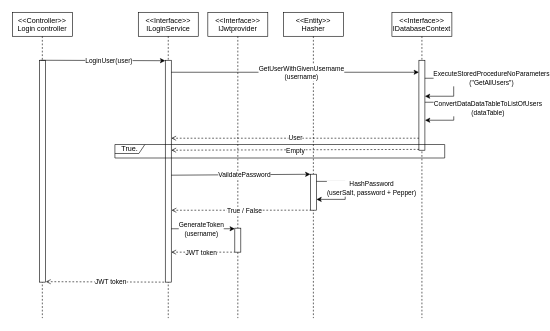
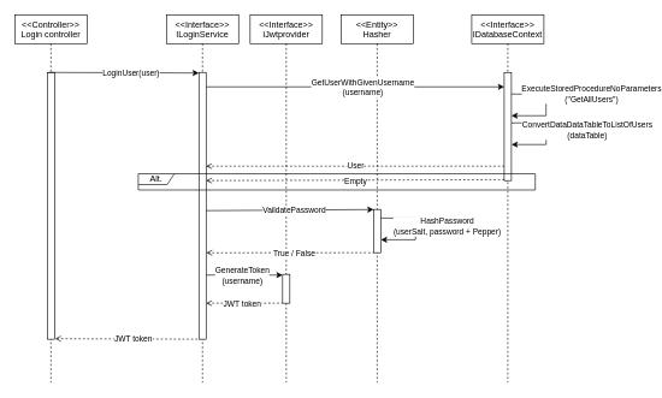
- <mxCell id="36" value="True." style="shape=umlFrame;whiteSpace=wrap;html=1;width=50;height=15;" parent="1" vertex="1"><mxGeometry x="191" y="240.5" width="550" height="22.5" as="geometry" /></mxCell>
+ <mxCell id="36" value="Alt." style="shape=umlFrame;whiteSpace=wrap;html=1;width=50;height=15;" parent="1" vertex="1"><mxGeometry x="191" y="240.5" width="550" height="22.5" as="geometry" /></mxCell>
